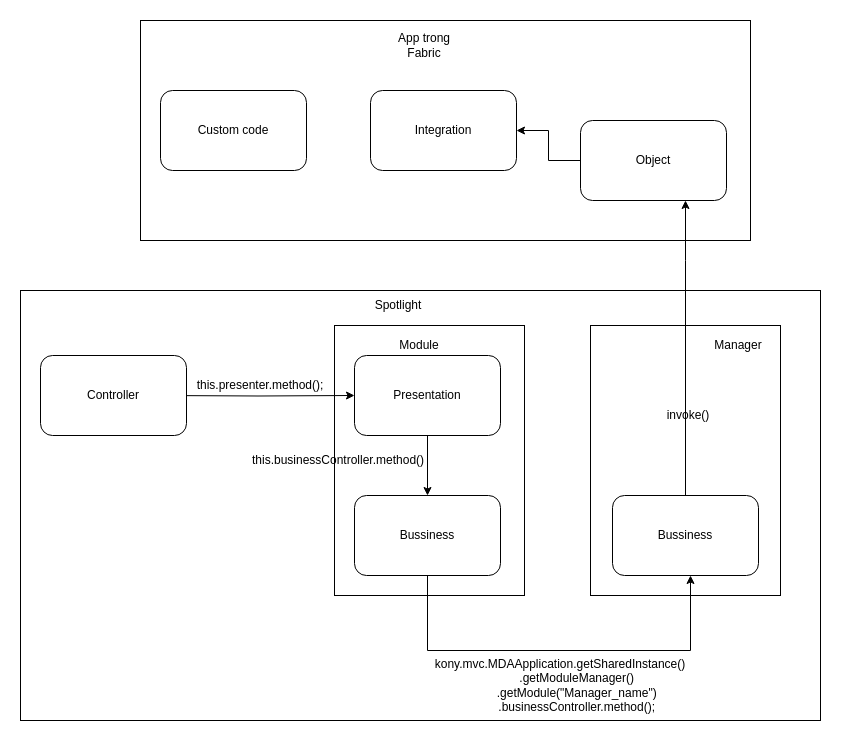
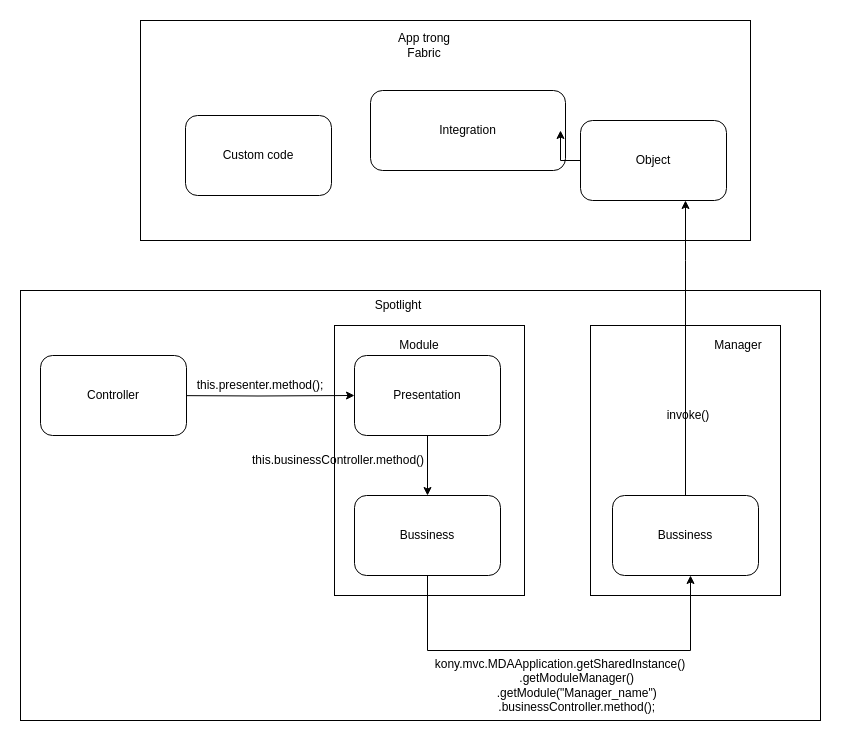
- <mxCell id="6" value="Custom code" style="rounded=1;whiteSpace=wrap;html=1;" parent="1" vertex="1"><mxGeometry x="160" y="90" width="146" height="80" as="geometry" /></mxCell>
+ <mxCell id="6" value="Custom code" style="rounded=1;whiteSpace=wrap;html=1;" parent="1" vertex="1"><mxGeometry x="185" y="115" width="146" height="80" as="geometry" /></mxCell>
- <mxCell id="7" value="Integration" style="rounded=1;whiteSpace=wrap;html=1;" vertex="1" parent="1"><mxGeometry x="370" y="90" width="146" height="80" as="geometry" /></mxCell>
+ <mxCell id="7" value="Integration" style="rounded=1;whiteSpace=wrap;html=1;" vertex="1" parent="1"><mxGeometry x="370" y="90" width="195" height="80" as="geometry" /></mxCell>
